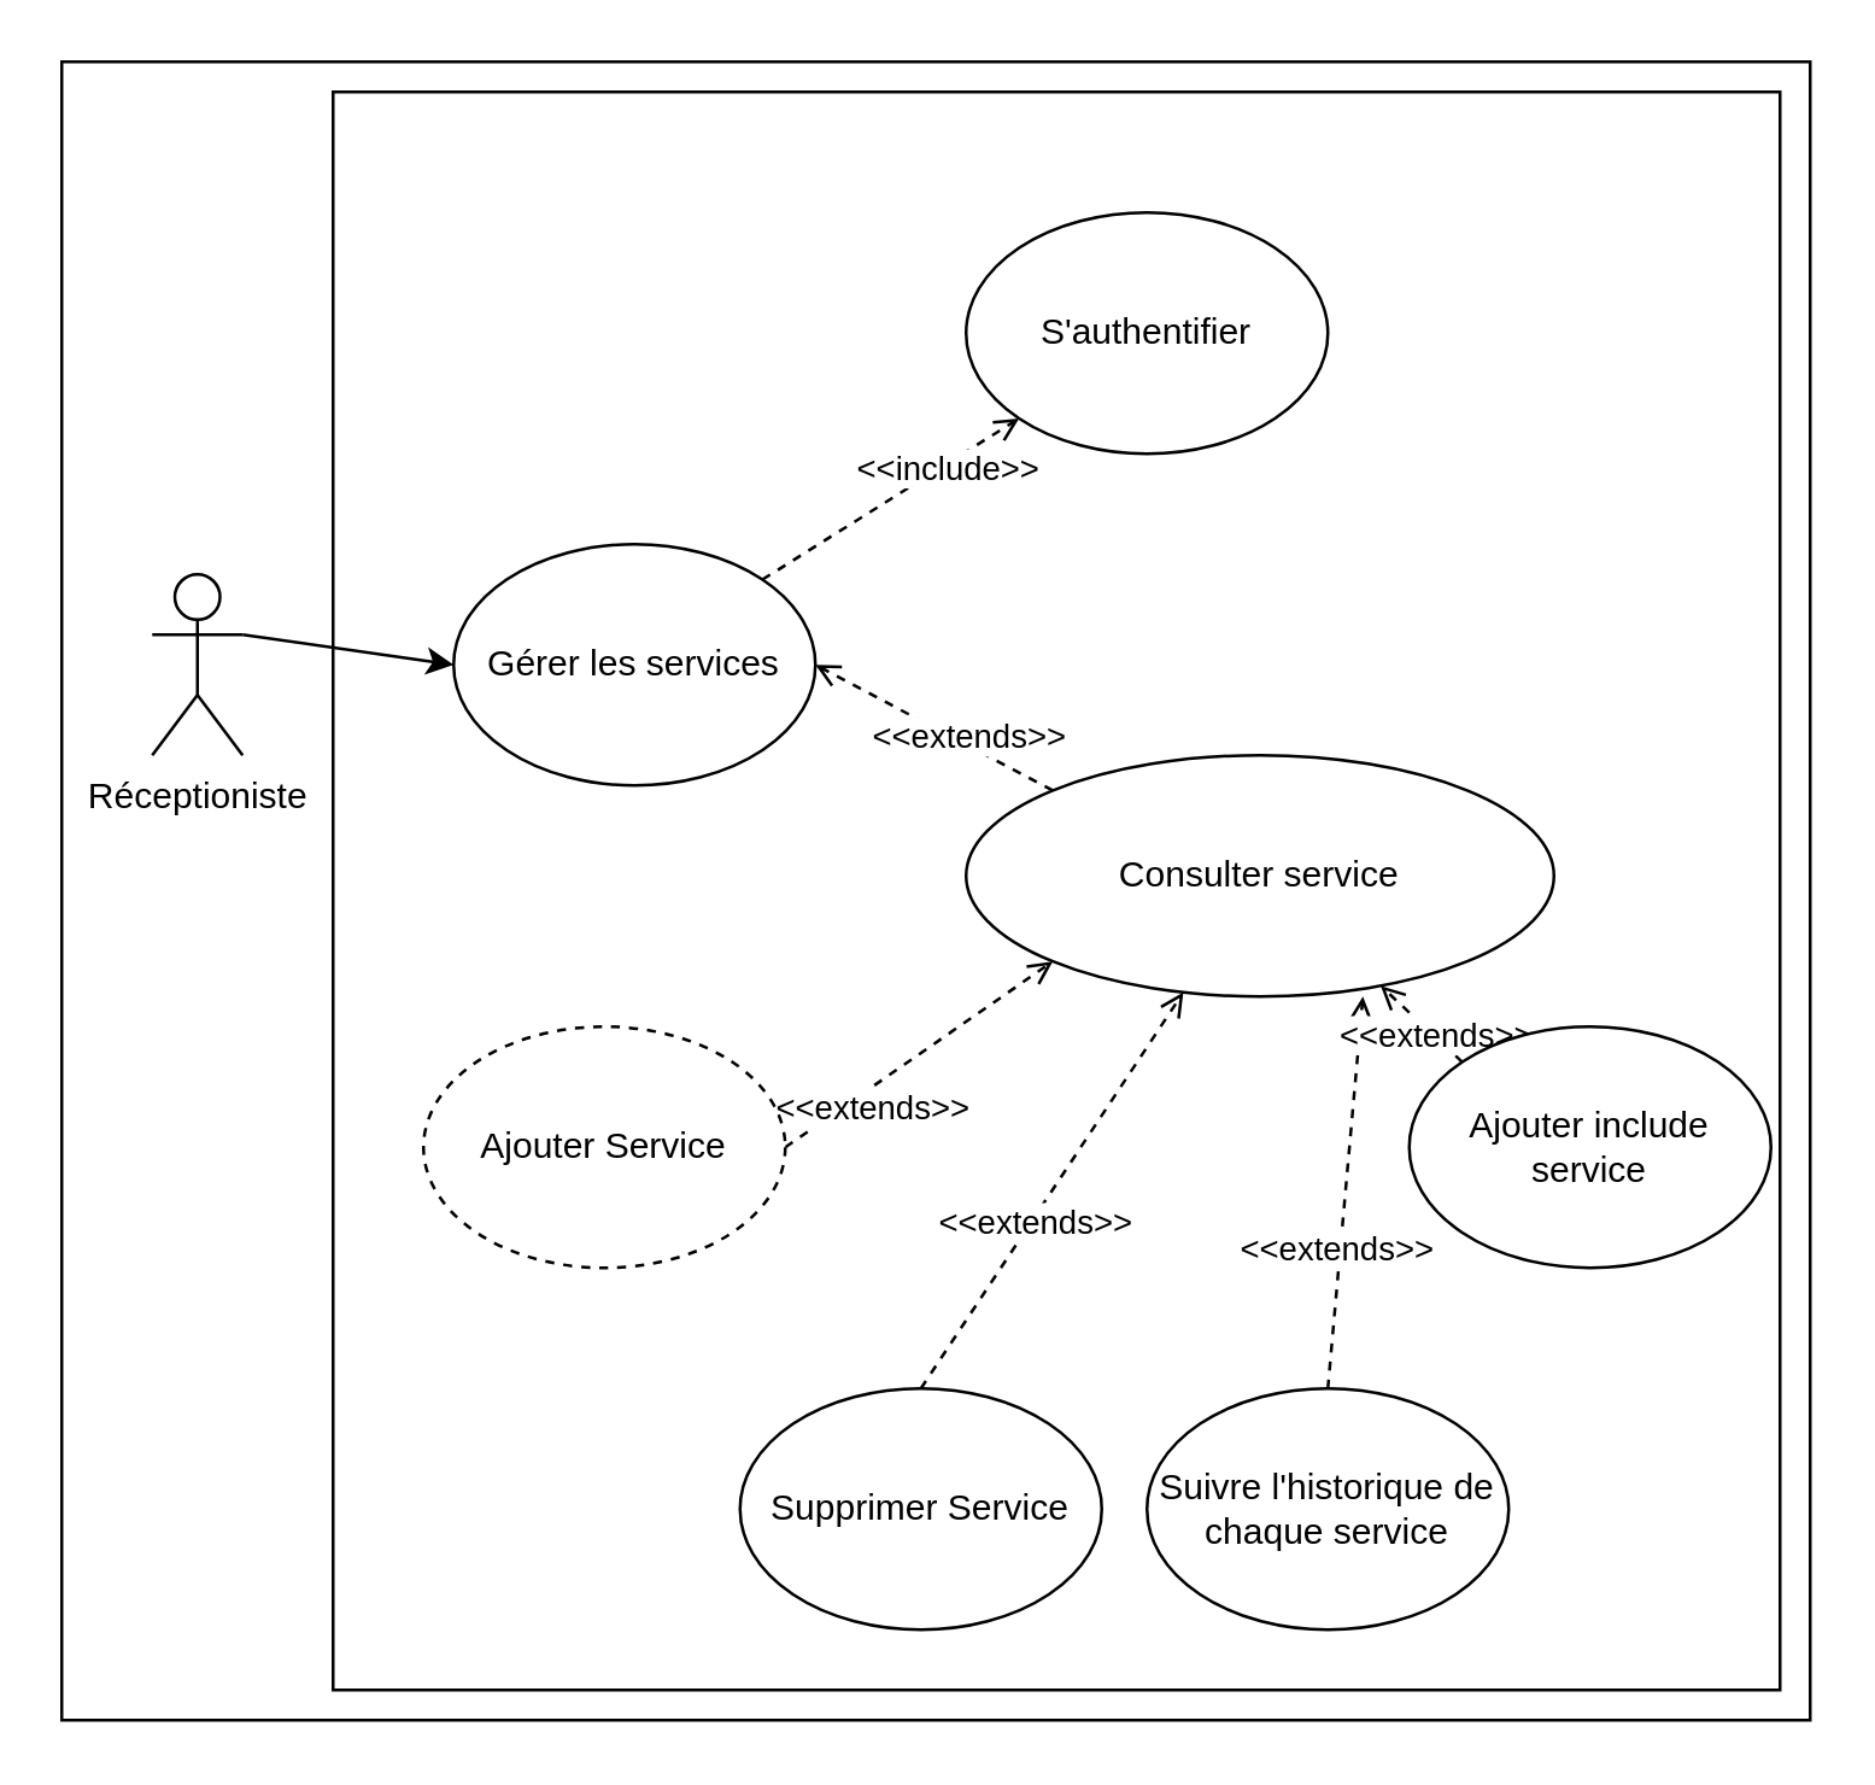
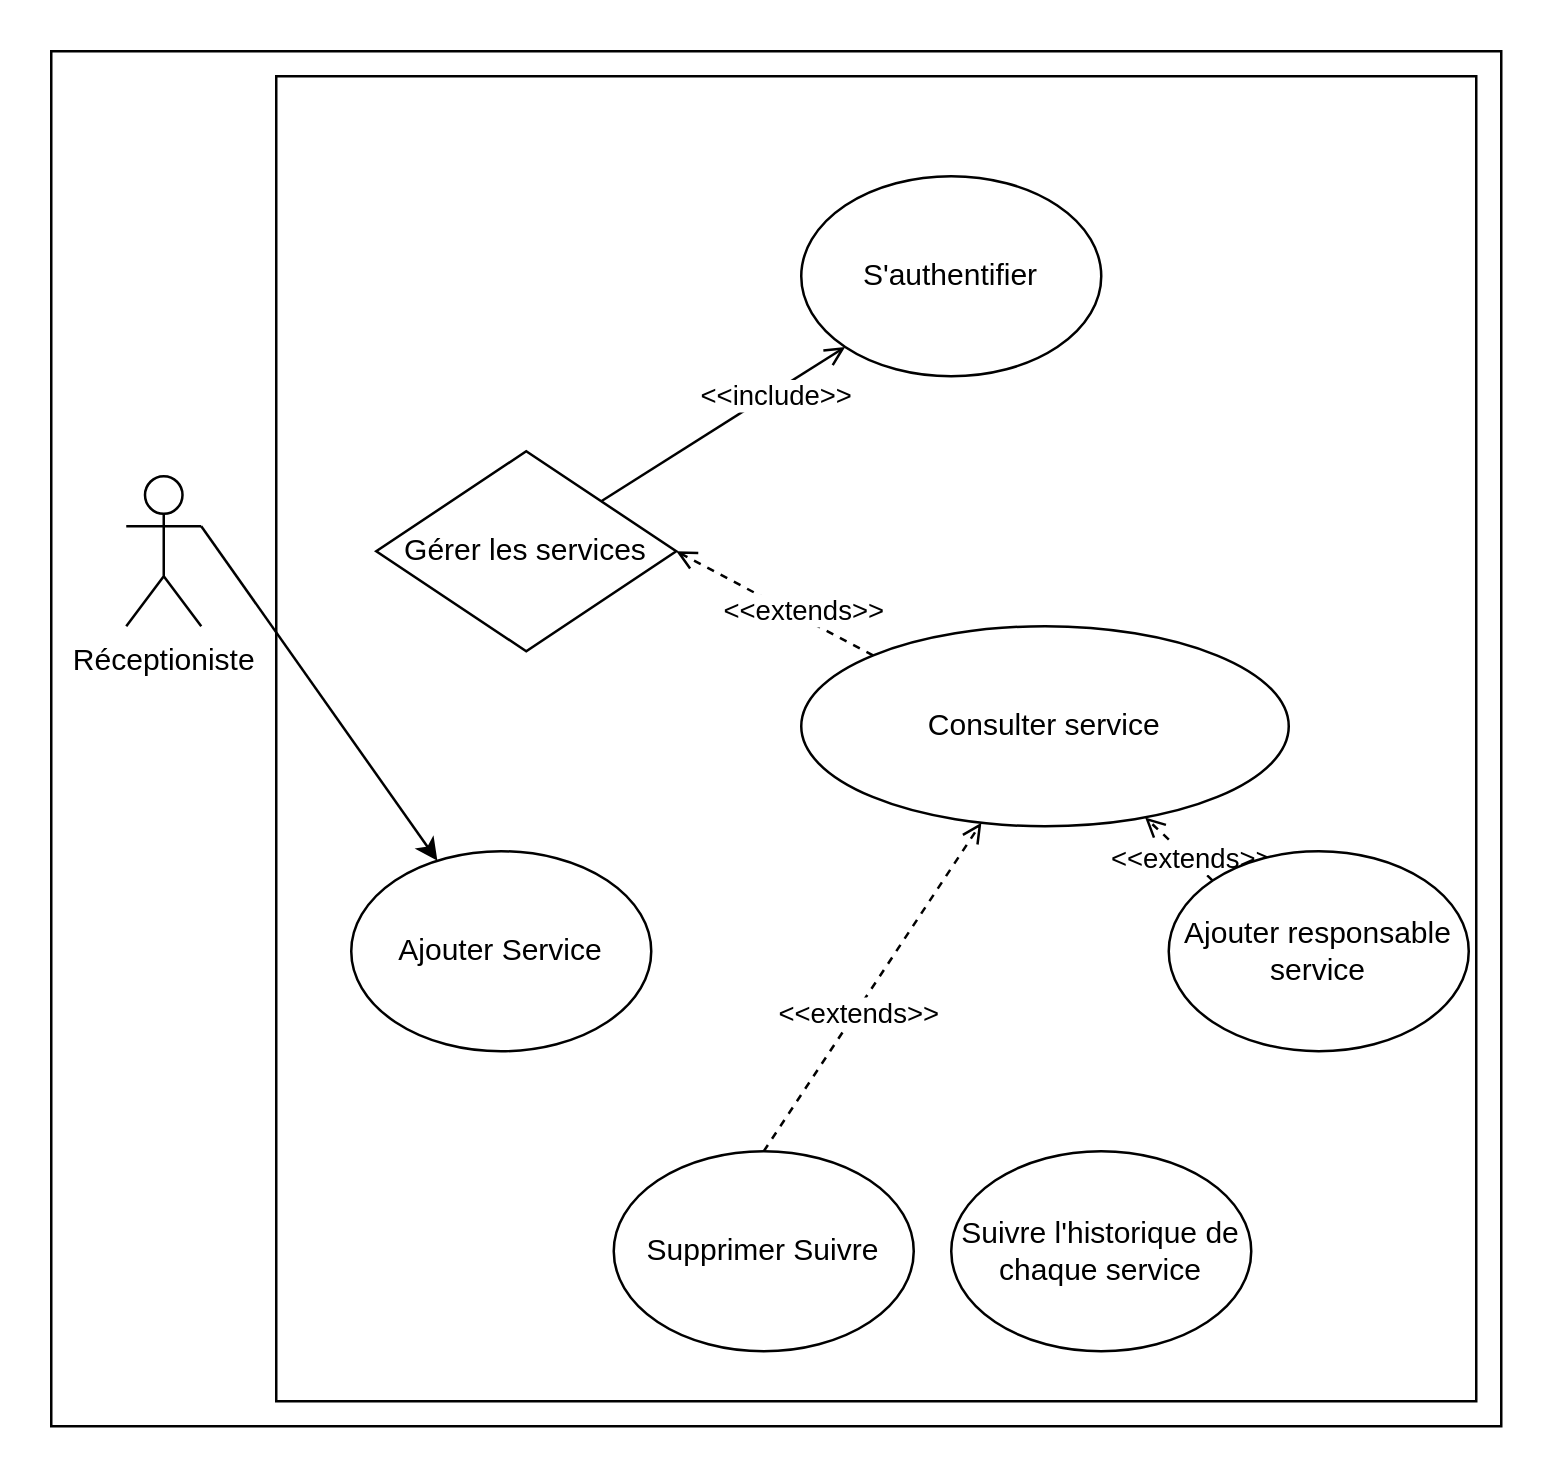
- <mxCell id="6" style="rounded=0;orthogonalLoop=1;jettySize=auto;html=1;exitX=1;exitY=0;exitDx=0;exitDy=0;entryX=0;entryY=1;entryDx=0;entryDy=0;dashed=1;endArrow=open;endFill=0;" edge="1" parent="1" source="8" target="12"><mxGeometry relative="1" as="geometry" /></mxCell>
+ <mxCell id="6" style="rounded=0;orthogonalLoop=1;jettySize=auto;html=1;exitX=1;exitY=0;exitDx=0;exitDy=0;entryX=0;entryY=1;entryDx=0;entryDy=0;dashed=0;endArrow=open;endFill=0;" edge="1" parent="1" source="8" target="12"><mxGeometry relative="1" as="geometry" /></mxCell>
- <mxCell id="4" style="rounded=0;orthogonalLoop=1;jettySize=auto;html=1;exitX=1;exitY=0.333;exitDx=0;exitDy=0;exitPerimeter=0;entryX=0;entryY=0.5;entryDx=0;entryDy=0;" edge="1" parent="1" source="5" target="8"><mxGeometry relative="1" as="geometry" /></mxCell>
+ <mxCell id="4" style="rounded=0;orthogonalLoop=1;jettySize=auto;html=1;exitX=1;exitY=0.333;exitDx=0;exitDy=0;exitPerimeter=0;" edge="1" parent="1" source="5" target="24"><mxGeometry relative="1" as="geometry" /></mxCell>
- <mxCell id="8" value="Gérer les services" style="ellipse;whiteSpace=wrap;html=1;" vertex="1" parent="1"><mxGeometry x="150" y="180" width="120" height="80" as="geometry" /></mxCell>
+ <mxCell id="8" value="Gérer les services" style="rhombus;whiteSpace=wrap;html=1;" vertex="1" parent="1"><mxGeometry x="150" y="180" width="120" height="80" as="geometry" /></mxCell>
- <mxCell id="22" style="rounded=0;orthogonalLoop=1;jettySize=auto;html=1;exitX=1;exitY=0.5;exitDx=0;exitDy=0;entryX=0;entryY=1;entryDx=0;entryDy=0;dashed=1;endArrow=open;endFill=0;" edge="1" parent="1" source="24" target="11"><mxGeometry relative="1" as="geometry" /></mxCell>
- <mxCell id="23" value="&amp;lt;&amp;lt;extends&amp;gt;&amp;gt;" style="edgeLabel;html=1;align=center;verticalAlign=middle;resizable=0;points=[];" vertex="1" connectable="0" parent="22"><mxGeometry x="-0.429" y="-5" relative="1" as="geometry"><mxPoint as="offset" /></mxGeometry></mxCell>
- <mxCell id="13" style="rounded=0;orthogonalLoop=1;jettySize=auto;html=1;exitX=0.5;exitY=0;exitDx=0;exitDy=0;entryX=0.675;entryY=1;entryDx=0;entryDy=0;entryPerimeter=0;dashed=1;endArrow=open;endFill=0;" edge="1" parent="1" source="15" target="11"><mxGeometry relative="1" as="geometry" /></mxCell>
- <mxCell id="14" value="&amp;lt;&amp;lt;extends&amp;gt;&amp;gt;" style="edgeLabel;html=1;align=center;verticalAlign=middle;resizable=0;points=[];" vertex="1" connectable="0" parent="13"><mxGeometry x="-0.283" y="2" relative="1" as="geometry"><mxPoint as="offset" /></mxGeometry></mxCell>
- <mxCell id="24" value="Ajouter Service" style="ellipse;whiteSpace=wrap;html=1;dashed=1;" vertex="1" parent="1"><mxGeometry x="140" y="340" width="120" height="80" as="geometry" /></mxCell>
+ <mxCell id="24" value="Ajouter Service" style="ellipse;whiteSpace=wrap;html=1;" vertex="1" parent="1"><mxGeometry x="140" y="340" width="120" height="80" as="geometry" /></mxCell>
- <mxCell id="18" value="Ajouter include service" style="ellipse;whiteSpace=wrap;html=1;" vertex="1" parent="1"><mxGeometry x="467" y="340" width="120" height="80" as="geometry" /></mxCell>
+ <mxCell id="18" value="Ajouter responsable service" style="ellipse;whiteSpace=wrap;html=1;" vertex="1" parent="1"><mxGeometry x="467" y="340" width="120" height="80" as="geometry" /></mxCell>
- <mxCell id="21" value="Supprimer Service" style="ellipse;whiteSpace=wrap;html=1;" vertex="1" parent="1"><mxGeometry x="245" y="460" width="120" height="80" as="geometry" /></mxCell>
+ <mxCell id="21" value="Supprimer Suivre" style="ellipse;whiteSpace=wrap;html=1;" vertex="1" parent="1"><mxGeometry x="245" y="460" width="120" height="80" as="geometry" /></mxCell>
